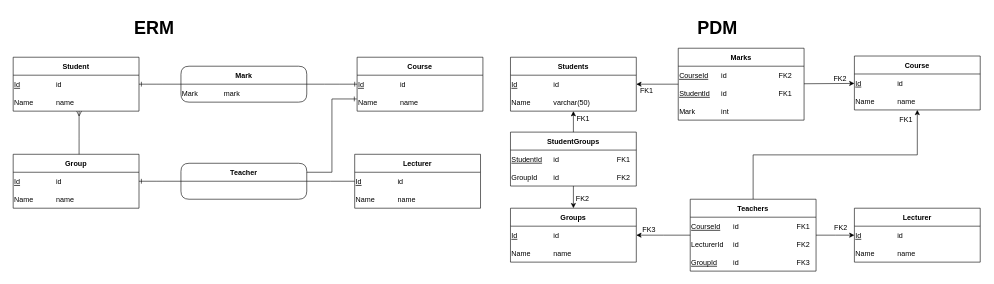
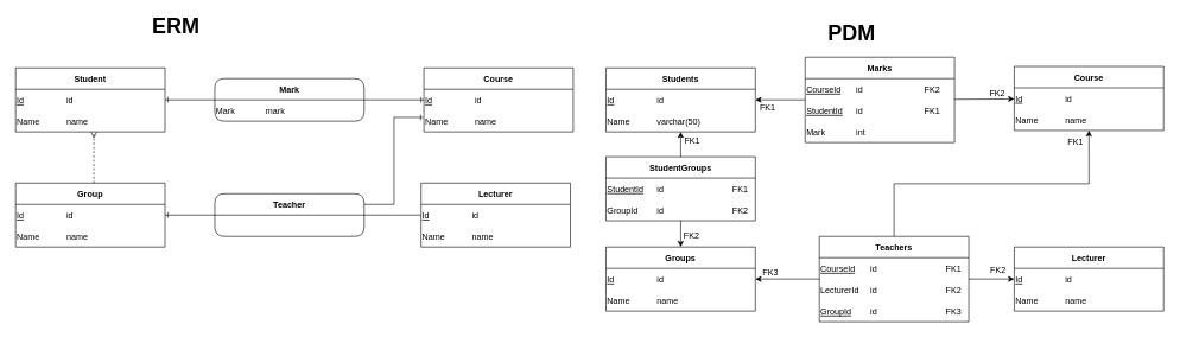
- <mxCell id="2" value="ERM" style="text;html=1;resizable=0;autosize=1;align=center;verticalAlign=middle;points=[];fillColor=none;strokeColor=none;rounded=0;shadow=0;strokeWidth=1;fontFamily=Helvetica;fontSize=30;fontColor=default;fontStyle=1" parent="1" vertex="1"><mxGeometry x="210" y="20" width="90" height="50" as="geometry" /></mxCell>
+ <mxCell id="2" value="ERM" style="text;html=1;resizable=0;autosize=1;align=center;verticalAlign=middle;points=[];fillColor=none;strokeColor=none;rounded=0;shadow=0;strokeWidth=1;fontFamily=Helvetica;fontSize=30;fontColor=default;fontStyle=1" parent="1" vertex="1"><mxGeometry x="200" y="10" width="90" height="50" as="geometry" /></mxCell>
- <mxCell id="22" value="" style="edgeStyle=elbowEdgeStyle;fontSize=12;html=1;endArrow=ERmany;startArrow=ERzero;rounded=0;elbow=vertical;" edge="1" parent="1" source="13" target="4"><mxGeometry width="100" height="100" relative="1" as="geometry"><mxPoint x="240" y="400" as="sourcePoint" /><mxPoint x="340" y="300" as="targetPoint" /><Array as="points"><mxPoint x="130" y="230" /></Array></mxGeometry></mxCell>
+ <mxCell id="22" value="" style="edgeStyle=elbowEdgeStyle;fontSize=12;html=1;endArrow=ERmany;startArrow=ERzero;rounded=0;elbow=vertical;dashed=1;" edge="1" parent="1" source="13" target="4"><mxGeometry width="100" height="100" relative="1" as="geometry"><mxPoint x="240" y="400" as="sourcePoint" /><mxPoint x="340" y="300" as="targetPoint" /><Array as="points"><mxPoint x="130" y="230" /></Array></mxGeometry></mxCell>
